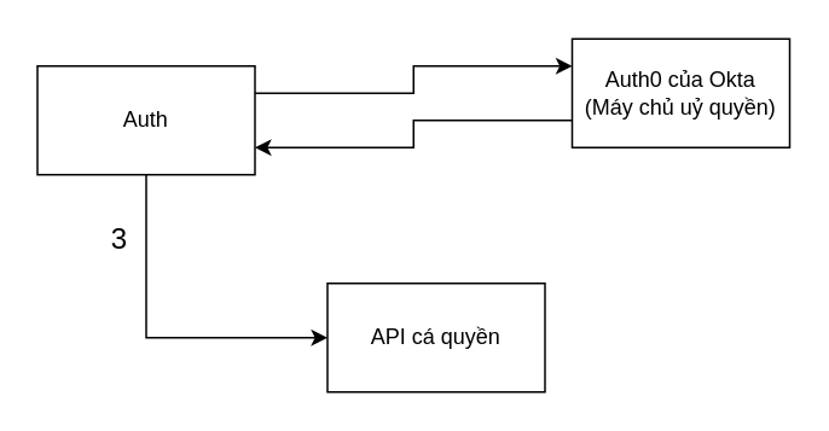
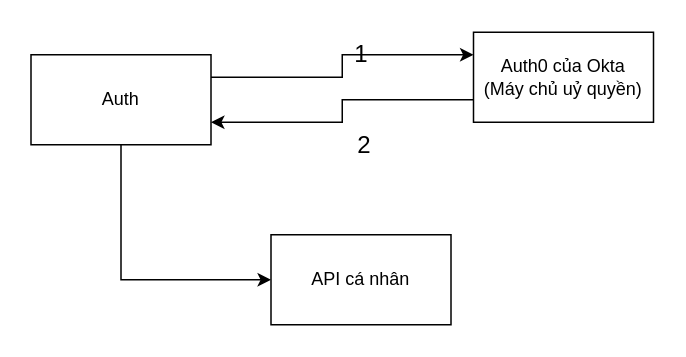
+ <mxCell id="8" value="1" style="text;html=1;align=center;verticalAlign=middle;resizable=0;points=[];autosize=1;strokeColor=none;fillColor=none;fontSize=16;" vertex="1" parent="1"><mxGeometry x="225" y="20" width="30" height="30" as="geometry" /></mxCell>
+ <mxCell id="9" value="2" style="text;html=1;align=center;verticalAlign=middle;resizable=0;points=[];autosize=1;strokeColor=none;fillColor=none;fontSize=16;" vertex="1" parent="1"><mxGeometry x="227" y="81" width="30" height="30" as="geometry" /></mxCell>
- <mxCell id="10" value="3" style="text;html=1;align=center;verticalAlign=middle;resizable=0;points=[];autosize=1;strokeColor=none;fillColor=none;fontSize=16;" vertex="1" parent="1"><mxGeometry x="50" y="116" width="30" height="30" as="geometry" /></mxCell>
- <mxCell id="7" value="API cá quyền" style="rounded=0;whiteSpace=wrap;html=1;" vertex="1" parent="1"><mxGeometry x="180" y="156" width="120" height="60" as="geometry" /></mxCell>
+ <mxCell id="7" value="API cá nhân" style="rounded=0;whiteSpace=wrap;html=1;" vertex="1" parent="1"><mxGeometry x="180" y="156" width="120" height="60" as="geometry" /></mxCell>
